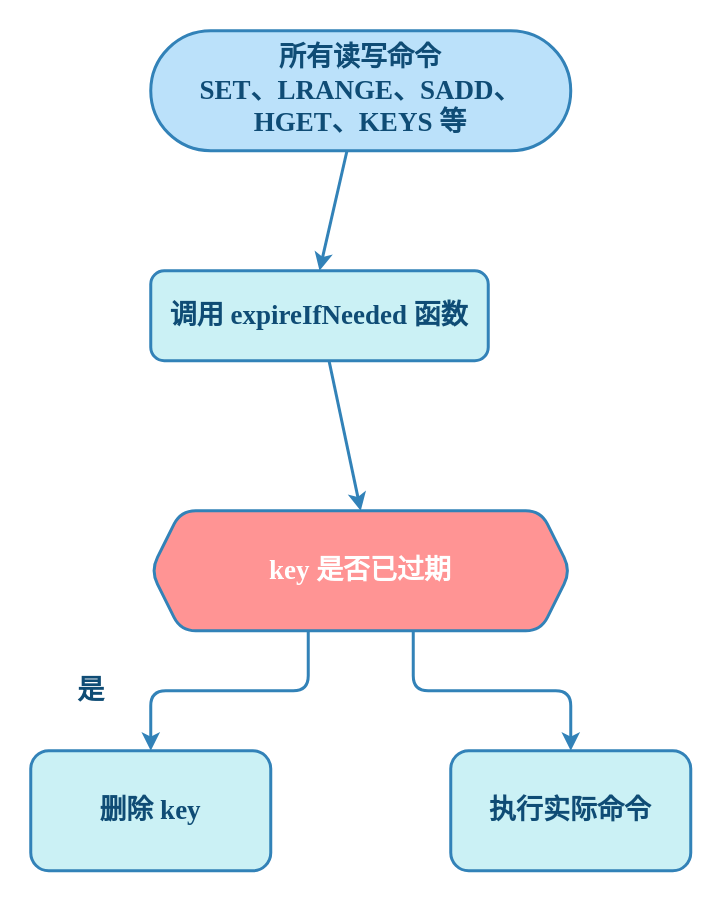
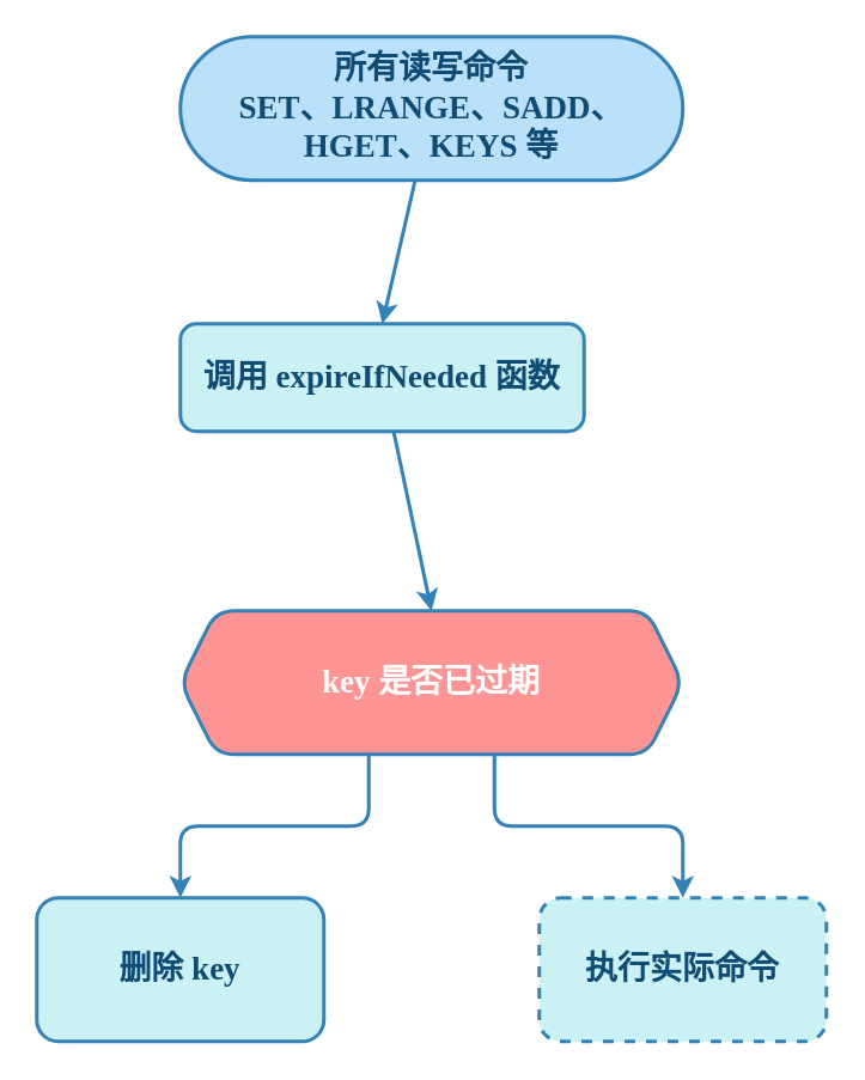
- <mxCell id="11" value="是" style="text;html=1;align=center;verticalAlign=middle;resizable=0;points=[];autosize=1;strokeColor=none;fillColor=none;fontSize=18;fontFamily=Comic Sans MS;fontColor=#0F4C75;fontStyle=1" parent="1" vertex="1"><mxGeometry x="40" y="440" width="40" height="40" as="geometry" /></mxCell>
- <mxCell id="10" value="执行实际命令" style="rounded=1;whiteSpace=wrap;html=1;fontFamily=Comic Sans MS;fontStyle=1;labelBackgroundColor=none;fillColor=#CBF1F5;strokeColor=#3282B8;fontColor=#0F4C75;shadow=0;container=0;fontSize=18;verticalAlign=middle;strokeWidth=2;" parent="1" vertex="1"><mxGeometry x="300" y="500" width="160" height="80" as="geometry" /></mxCell>
+ <mxCell id="10" value="执行实际命令" style="rounded=1;whiteSpace=wrap;html=1;fontFamily=Comic Sans MS;fontStyle=1;labelBackgroundColor=none;fillColor=#CBF1F5;strokeColor=#3282B8;fontColor=#0F4C75;shadow=0;container=0;fontSize=18;verticalAlign=middle;strokeWidth=2;dashed=1;" parent="1" vertex="1"><mxGeometry x="300" y="500" width="160" height="80" as="geometry" /></mxCell>
